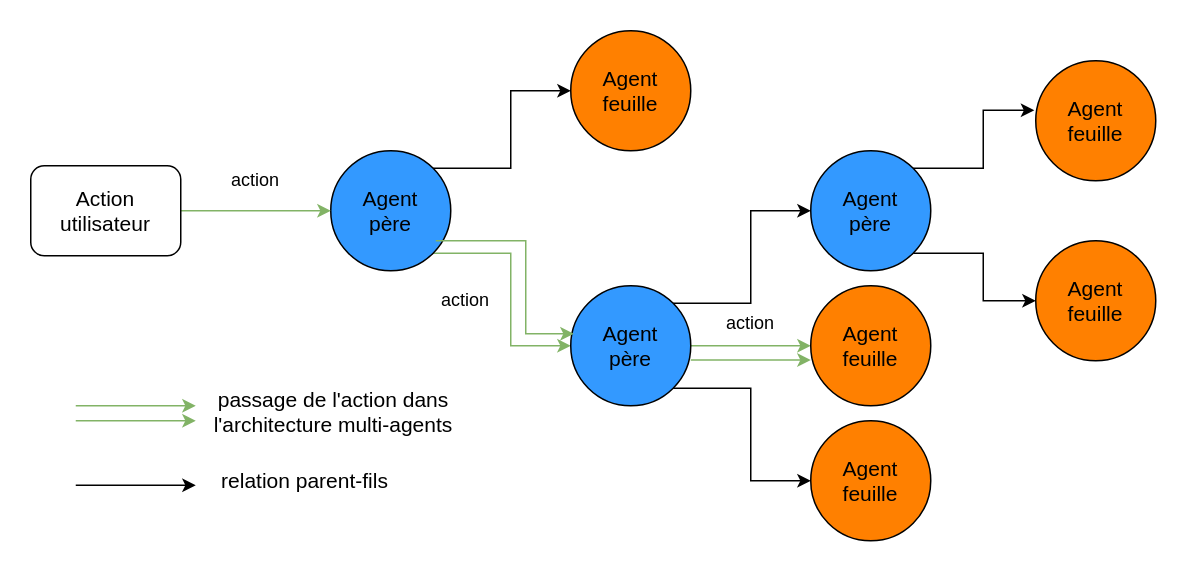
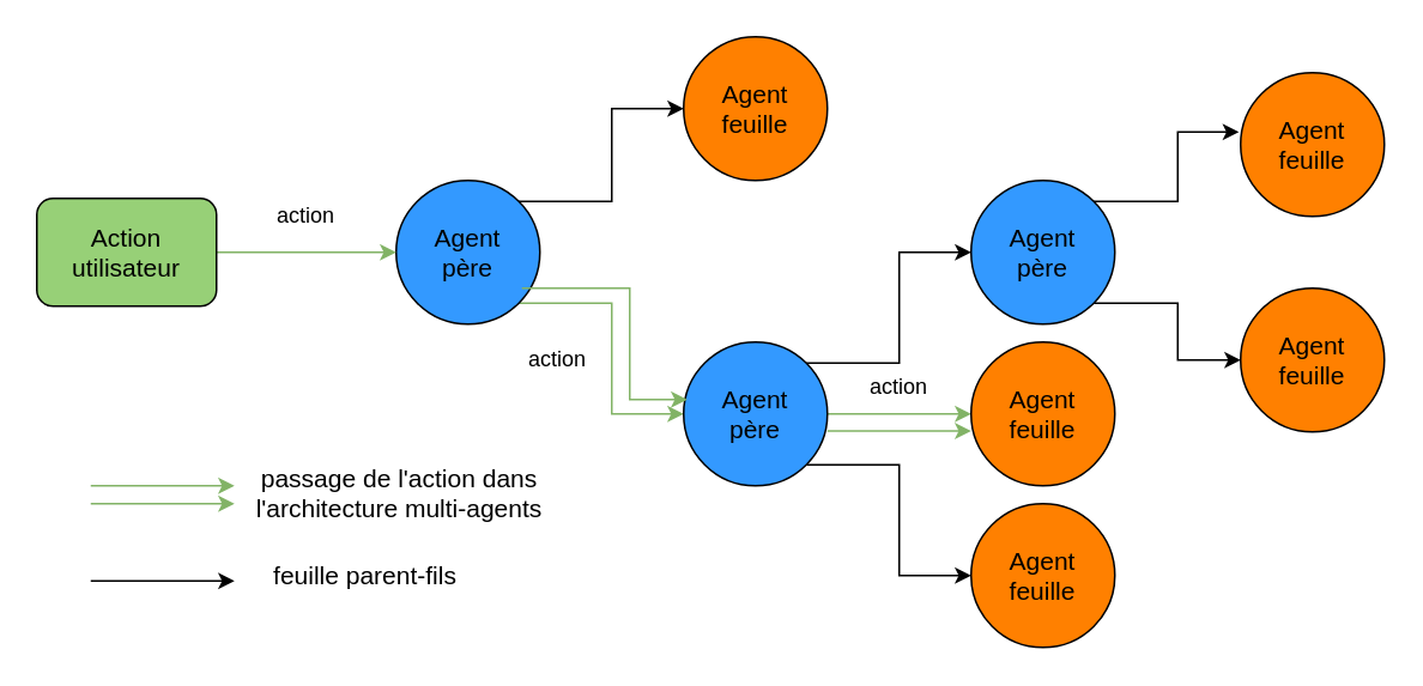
- <mxCell id="18" value="&lt;div style=&quot;font-size: 14px&quot;&gt;&lt;font style=&quot;font-size: 14px&quot;&gt;Action &lt;br&gt;&lt;/font&gt;&lt;/div&gt;&lt;div style=&quot;font-size: 14px&quot;&gt;&lt;font style=&quot;font-size: 14px&quot;&gt;utilisateur&lt;/font&gt;&lt;/div&gt;" style="rounded=1;whiteSpace=wrap;html=1;strokeColor=#000000;fillColor=#ffffff;" parent="1" vertex="1"><mxGeometry x="20" y="110" width="100" height="60" as="geometry" /></mxCell>
+ <mxCell id="18" value="&lt;div style=&quot;font-size: 14px&quot;&gt;&lt;font style=&quot;font-size: 14px&quot;&gt;Action &lt;br&gt;&lt;/font&gt;&lt;/div&gt;&lt;div style=&quot;font-size: 14px&quot;&gt;&lt;font style=&quot;font-size: 14px&quot;&gt;utilisateur&lt;/font&gt;&lt;/div&gt;" style="rounded=1;whiteSpace=wrap;html=1;strokeColor=#000000;fillColor=#97D077;" parent="1" vertex="1"><mxGeometry x="20" y="110" width="100" height="60" as="geometry" /></mxCell>
- <mxCell id="28" value="&lt;font style=&quot;font-size: 14px&quot;&gt;relation parent-fils&lt;br&gt;&lt;/font&gt;" style="text;html=1;strokeColor=none;fillColor=none;align=center;verticalAlign=middle;whiteSpace=wrap;rounded=0;" vertex="1" parent="1"><mxGeometry x="113" y="310" width="180" height="20" as="geometry" /></mxCell>
+ <mxCell id="28" value="&lt;font style=&quot;font-size: 14px&quot;&gt;feuille parent-fils&lt;br&gt;&lt;/font&gt;" style="text;html=1;strokeColor=none;fillColor=none;align=center;verticalAlign=middle;whiteSpace=wrap;rounded=0;" vertex="1" parent="1"><mxGeometry x="113" y="310" width="180" height="20" as="geometry" /></mxCell>
